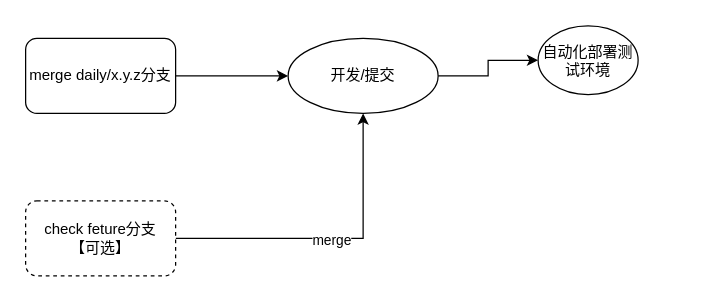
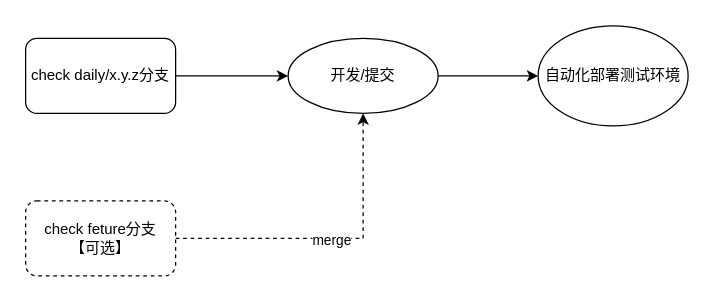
- <mxCell id="9" value="自动化部署测试环境" style="ellipse;whiteSpace=wrap;html=1;rounded=0;" vertex="1" parent="1"><mxGeometry x="430" y="20" width="80" height="55" as="geometry" /></mxCell>
+ <mxCell id="9" value="自动化部署测试环境" style="ellipse;whiteSpace=wrap;html=1;rounded=0;" vertex="1" parent="1"><mxGeometry x="430" y="20" width="120" height="80" as="geometry" /></mxCell>
- <mxCell id="3" value="merge daily/x.y.z分支" style="rounded=1;whiteSpace=wrap;html=1;" vertex="1" parent="1"><mxGeometry x="20" y="30" width="120" height="60" as="geometry" /></mxCell>
+ <mxCell id="3" value="check daily/x.y.z分支" style="rounded=1;whiteSpace=wrap;html=1;" vertex="1" parent="1"><mxGeometry x="20" y="30" width="120" height="60" as="geometry" /></mxCell>
- <mxCell id="4" style="edgeStyle=orthogonalEdgeStyle;rounded=0;orthogonalLoop=1;jettySize=auto;html=1;exitX=1;exitY=0.5;exitDx=0;exitDy=0;entryX=0.5;entryY=1;entryDx=0;entryDy=0;dashed=0;" edge="1" parent="1" source="6" target="8"><mxGeometry relative="1" as="geometry" /></mxCell>
+ <mxCell id="4" style="edgeStyle=orthogonalEdgeStyle;rounded=0;orthogonalLoop=1;jettySize=auto;html=1;exitX=1;exitY=0.5;exitDx=0;exitDy=0;entryX=0.5;entryY=1;entryDx=0;entryDy=0;dashed=1;" edge="1" parent="1" source="6" target="8"><mxGeometry relative="1" as="geometry" /></mxCell>
